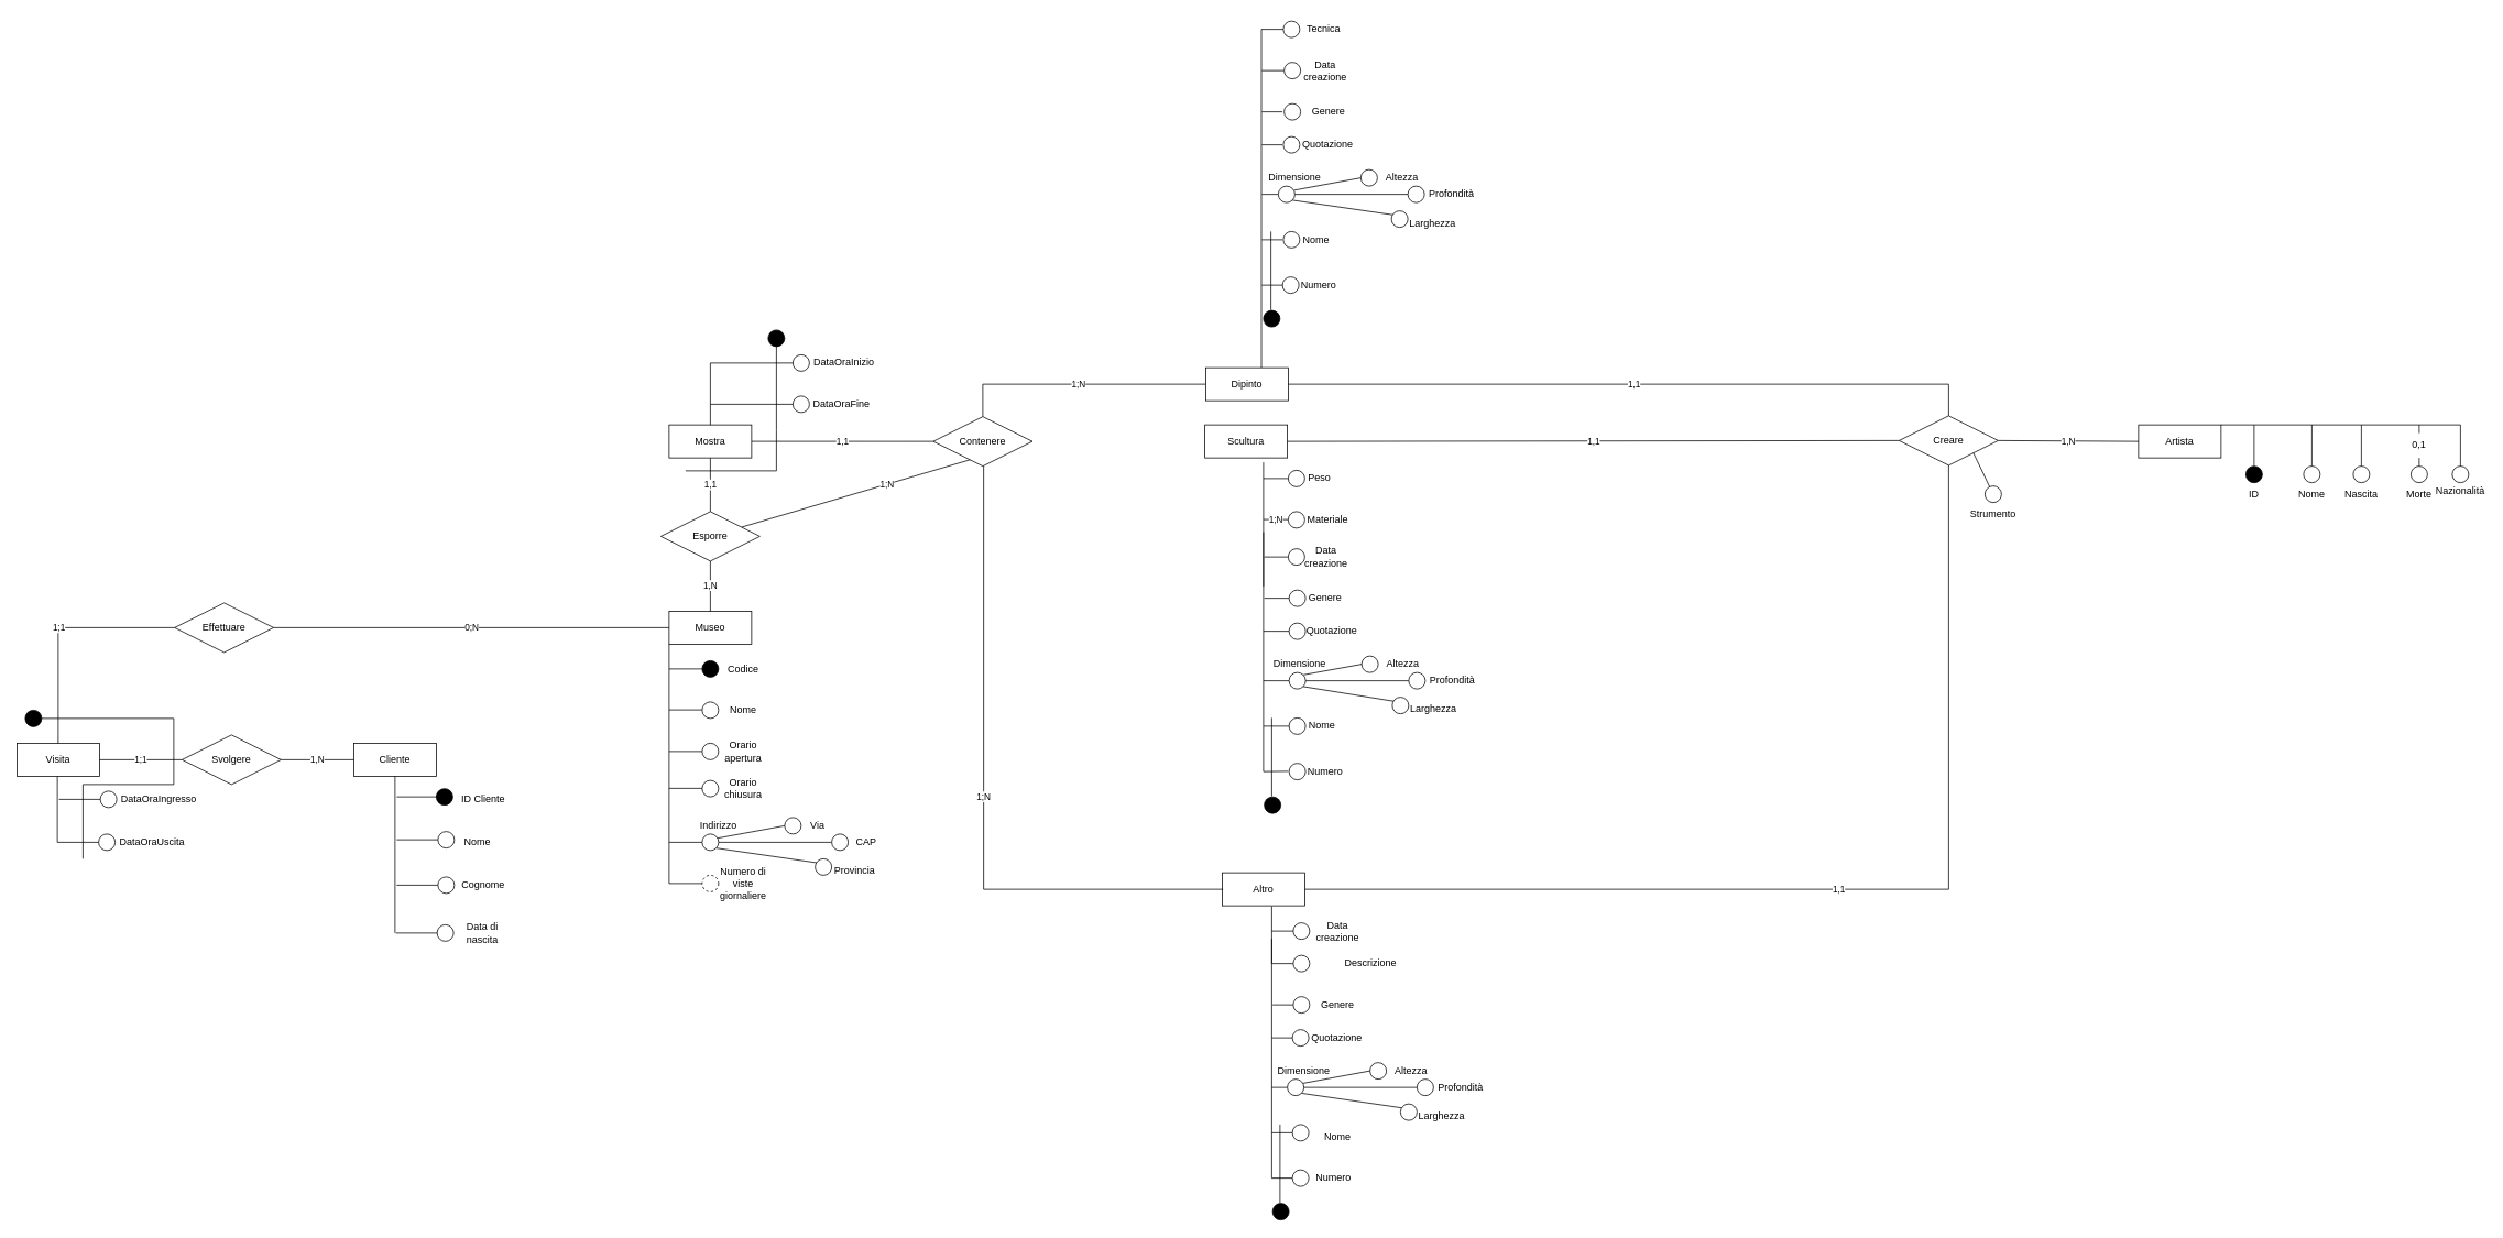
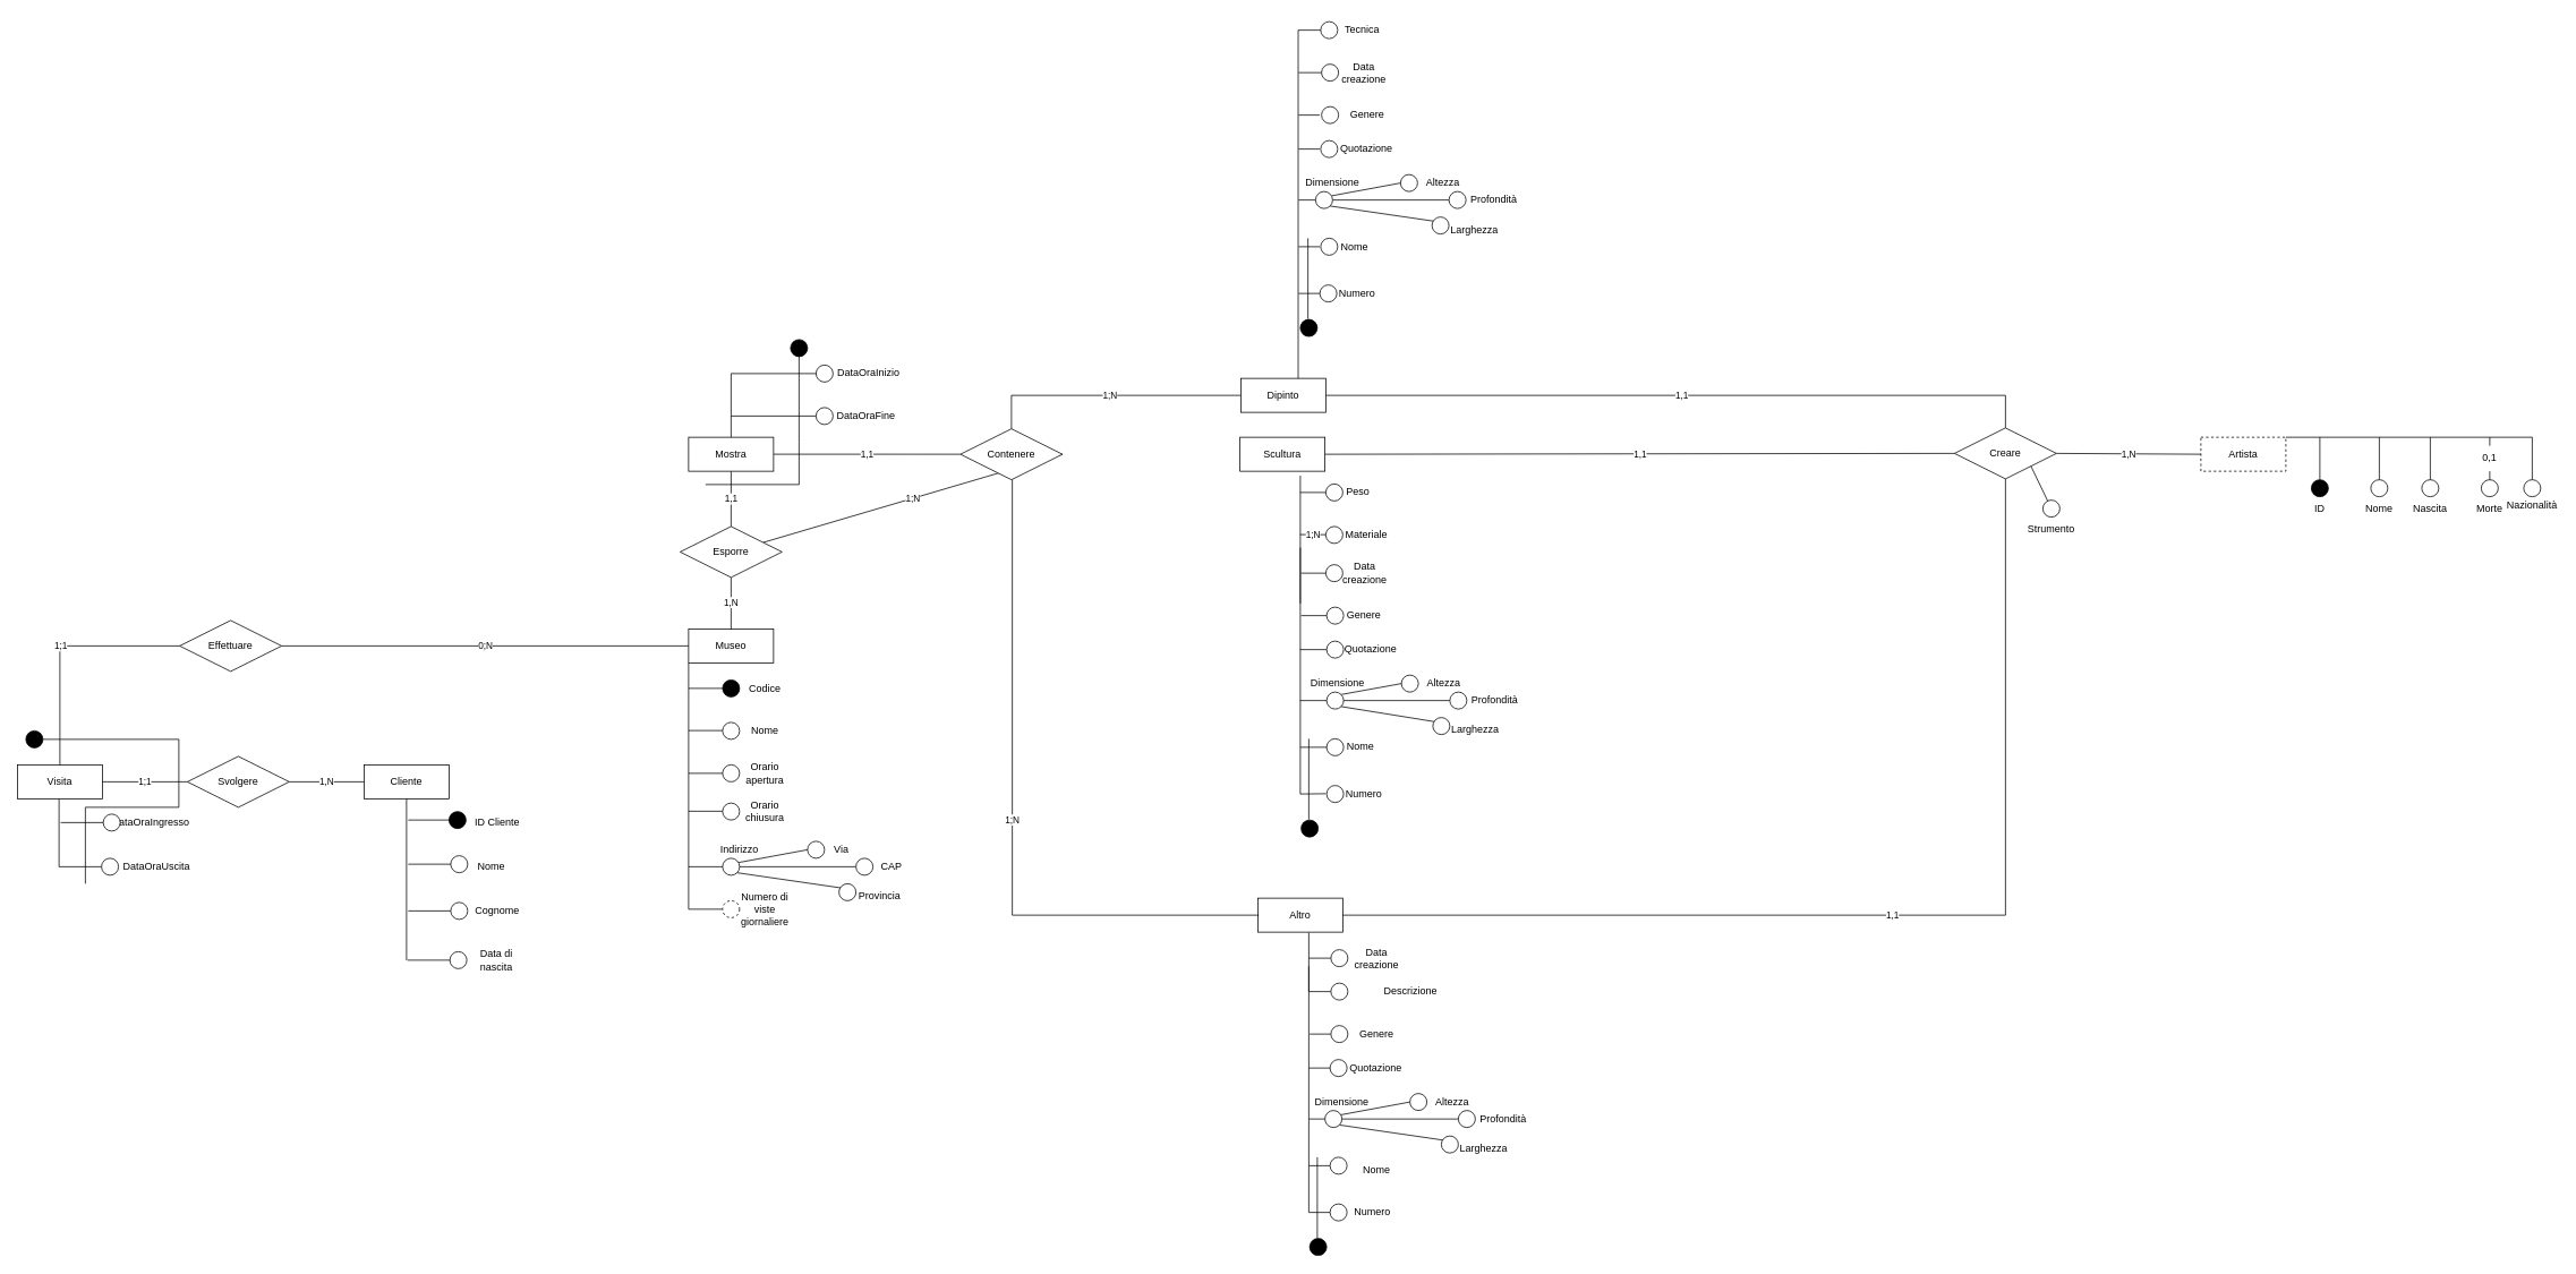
- <mxCell id="22" value="Artista" style="whiteSpace=wrap;html=1;align=center;" parent="1" vertex="1"><mxGeometry x="2590" y="514.34" width="100" height="40" as="geometry" /></mxCell>
+ <mxCell id="22" value="Artista" style="whiteSpace=wrap;html=1;align=center;dashed=1;" parent="1" vertex="1"><mxGeometry x="2590" y="514.34" width="100" height="40" as="geometry" /></mxCell>
- <mxCell id="111" value="&lt;div&gt;DataOraIngresso&lt;/div&gt;" style="text;html=1;strokeColor=none;fillColor=none;align=center;verticalAlign=middle;whiteSpace=wrap;rounded=0;" parent="1" vertex="1"><mxGeometry x="162" y="953" width="60" height="30" as="geometry" /></mxCell>
+ <mxCell id="111" value="&lt;div&gt;DataOraIngresso&lt;/div&gt;" style="text;html=1;strokeColor=none;fillColor=none;align=center;verticalAlign=middle;whiteSpace=wrap;rounded=0;" parent="1" vertex="1"><mxGeometry x="147" y="953" width="60" height="30" as="geometry" /></mxCell>
